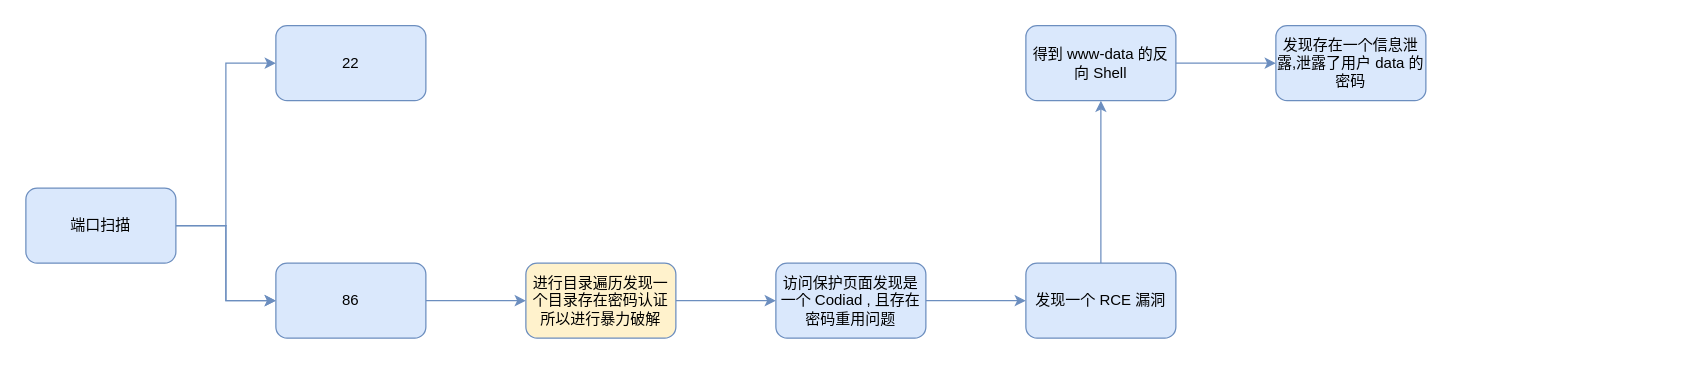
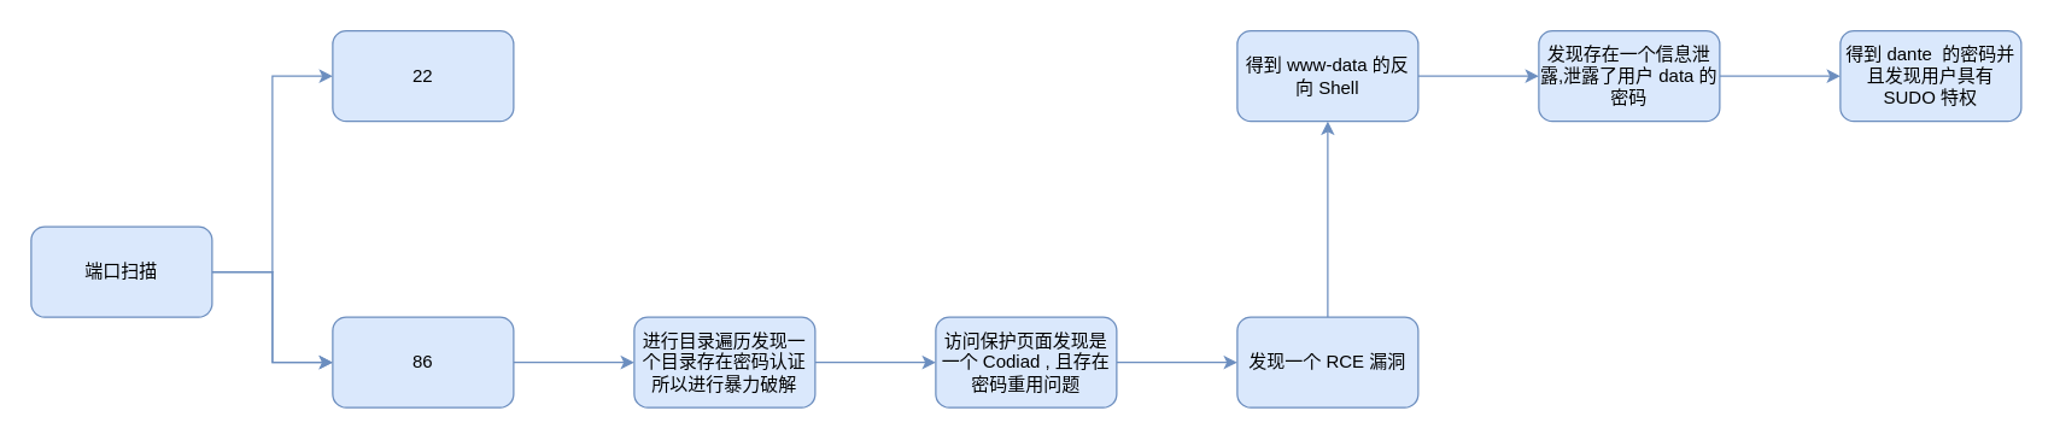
+ <mxCell id="17" value="" style="edgeStyle=orthogonalEdgeStyle;rounded=0;orthogonalLoop=1;jettySize=auto;html=1;fillColor=#dae8fc;strokeColor=#6c8ebf;" edge="1" parent="1" source="18" target="19"><mxGeometry relative="1" as="geometry" /></mxCell>
+ <mxCell id="19" value="得到 dante&amp;nbsp; 的密码并且发现用户具有SUDO 特权" style="whiteSpace=wrap;html=1;rounded=1;fillColor=#dae8fc;strokeColor=#6c8ebf;" vertex="1" parent="1"><mxGeometry x="1220" y="20" width="120" height="60" as="geometry" /></mxCell>
- <mxCell id="9" value="进行目录遍历发现一个目录存在密码认证所以进行暴力破解" style="whiteSpace=wrap;html=1;rounded=1;fillColor=#fff2cc;strokeColor=#6c8ebf;" vertex="1" parent="1"><mxGeometry x="420" y="210" width="120" height="60" as="geometry" /></mxCell>
+ <mxCell id="9" value="进行目录遍历发现一个目录存在密码认证所以进行暴力破解" style="whiteSpace=wrap;html=1;rounded=1;fillColor=#dae8fc;strokeColor=#6c8ebf;" vertex="1" parent="1"><mxGeometry x="420" y="210" width="120" height="60" as="geometry" /></mxCell>
